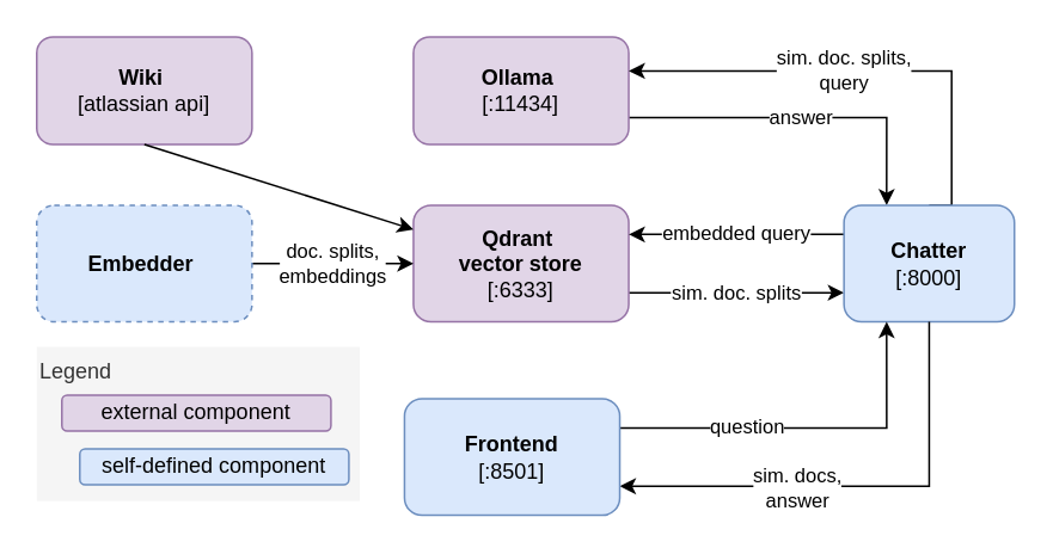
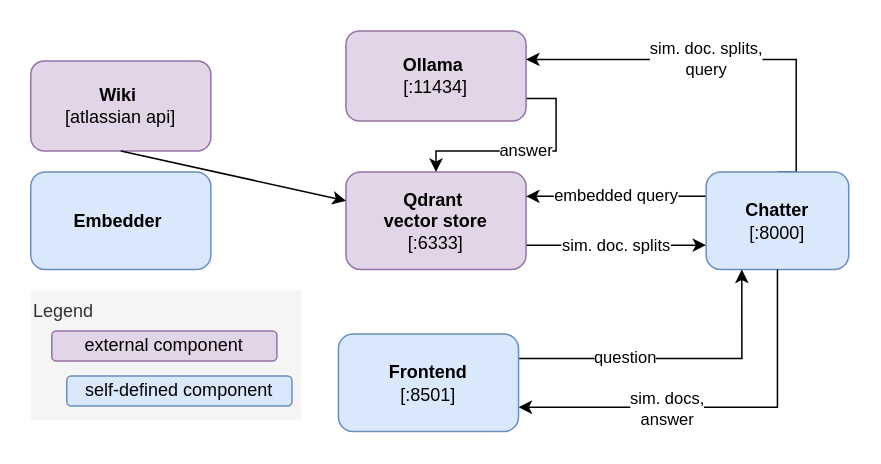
- <mxCell id="7" value="&lt;div&gt;&lt;b&gt;Wiki&lt;/b&gt;&amp;nbsp;&lt;br&gt;[&lt;span style=&quot;background-color: initial;&quot;&gt;atlassian&amp;nbsp;&lt;/span&gt;&lt;span style=&quot;background-color: initial;&quot;&gt;api]&lt;/span&gt;&lt;/div&gt;" style="rounded=1;whiteSpace=wrap;html=1;fillColor=#e1d5e7;strokeColor=#9673a6;align=center;verticalAlign=middle;fontFamily=Helvetica;fontSize=12;fontColor=default;" parent="1" vertex="1"><mxGeometry x="20" y="20" width="120" height="60" as="geometry" /></mxCell>
+ <mxCell id="7" value="&lt;div&gt;&lt;b&gt;Wiki&lt;/b&gt;&amp;nbsp;&lt;br&gt;[&lt;span style=&quot;background-color: initial;&quot;&gt;atlassian&amp;nbsp;&lt;/span&gt;&lt;span style=&quot;background-color: initial;&quot;&gt;api]&lt;/span&gt;&lt;/div&gt;" style="rounded=1;whiteSpace=wrap;html=1;fillColor=#e1d5e7;strokeColor=#9673a6;align=center;verticalAlign=middle;fontFamily=Helvetica;fontSize=12;fontColor=default;" parent="1" vertex="1"><mxGeometry x="20" y="40" width="120" height="60" as="geometry" /></mxCell>
- <mxCell id="8" value="answer" style="edgeStyle=orthogonalEdgeStyle;rounded=0;orthogonalLoop=1;jettySize=auto;html=1;entryX=0.25;entryY=0;entryDx=0;entryDy=0;exitX=1;exitY=0.75;exitDx=0;exitDy=0;" parent="1" source="9" target="12" edge="1"><mxGeometry relative="1" as="geometry" /></mxCell>
+ <mxCell id="8" value="answer" style="edgeStyle=orthogonalEdgeStyle;rounded=0;orthogonalLoop=1;jettySize=auto;html=1;exitX=1;exitY=0.75;exitDx=0;exitDy=0;" parent="1" source="9" target="4" edge="1"><mxGeometry relative="1" as="geometry" /></mxCell>
- <mxCell id="6" value="&lt;b&gt;Embedder&amp;nbsp;&lt;/b&gt;" style="rounded=1;whiteSpace=wrap;html=1;fillColor=#dae8fc;strokeColor=#6c8ebf;dashed=1;" parent="1" vertex="1"><mxGeometry x="20" y="114" width="120" height="65" as="geometry" /></mxCell>
+ <mxCell id="6" value="&lt;b&gt;Embedder&amp;nbsp;&lt;/b&gt;" style="rounded=1;whiteSpace=wrap;html=1;fillColor=#dae8fc;strokeColor=#6c8ebf;" parent="1" vertex="1"><mxGeometry x="20" y="114" width="120" height="65" as="geometry" /></mxCell>
- <mxCell id="5" value="doc. splits,&lt;div&gt;embeddings&lt;/div&gt;" style="edgeStyle=orthogonalEdgeStyle;rounded=0;orthogonalLoop=1;jettySize=auto;html=1;" parent="1" source="6" target="4" edge="1"><mxGeometry relative="1" as="geometry" /></mxCell>
